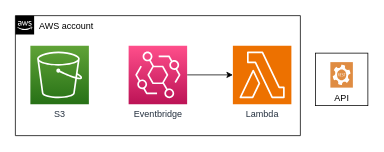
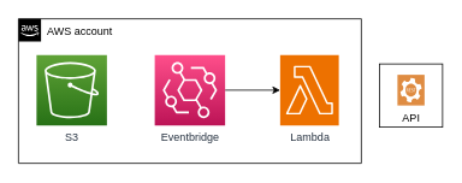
- <mxCell id="7" value="Lambda" style="sketch=0;points=[[0,0,0],[0.25,0,0],[0.5,0,0],[0.75,0,0],[1,0,0],[0,1,0],[0.25,1,0],[0.5,1,0],[0.75,1,0],[1,1,0],[0,0.25,0],[0,0.5,0],[0,0.75,0],[1,0.25,0],[1,0.5,0],[1,0.75,0]];outlineConnect=0;fontColor=#232F3E;fillColor=#ED7100;strokeColor=#ffffff;dashed=0;verticalLabelPosition=bottom;verticalAlign=top;align=center;html=1;fontSize=12;fontStyle=0;aspect=fixed;shape=mxgraph.aws4.resourceIcon;resIcon=mxgraph.aws4.lambda;" parent="3" vertex="1"><mxGeometry x="290" y="40" width="78" height="78" as="geometry" /></mxCell>
+ <mxCell id="7" value="Lambda" style="sketch=0;points=[[0,0,0],[0.25,0,0],[0.5,0,0],[0.75,0,0],[1,0,0],[0,1,0],[0.25,1,0],[0.5,1,0],[0.75,1,0],[1,1,0],[0,0.25,0],[0,0.5,0],[0,0.75,0],[1,0.25,0],[1,0.5,0],[1,0.75,0]];outlineConnect=0;fontColor=#232F3E;fillColor=#ED7100;strokeColor=#ffffff;dashed=0;verticalLabelPosition=bottom;verticalAlign=top;align=center;html=1;fontSize=12;fontStyle=0;aspect=fixed;shape=mxgraph.aws4.resourceIcon;resIcon=mxgraph.aws4.lambda;" parent="3" vertex="1"><mxGeometry x="290" y="40" width="65" height="78" as="geometry" /></mxCell>
